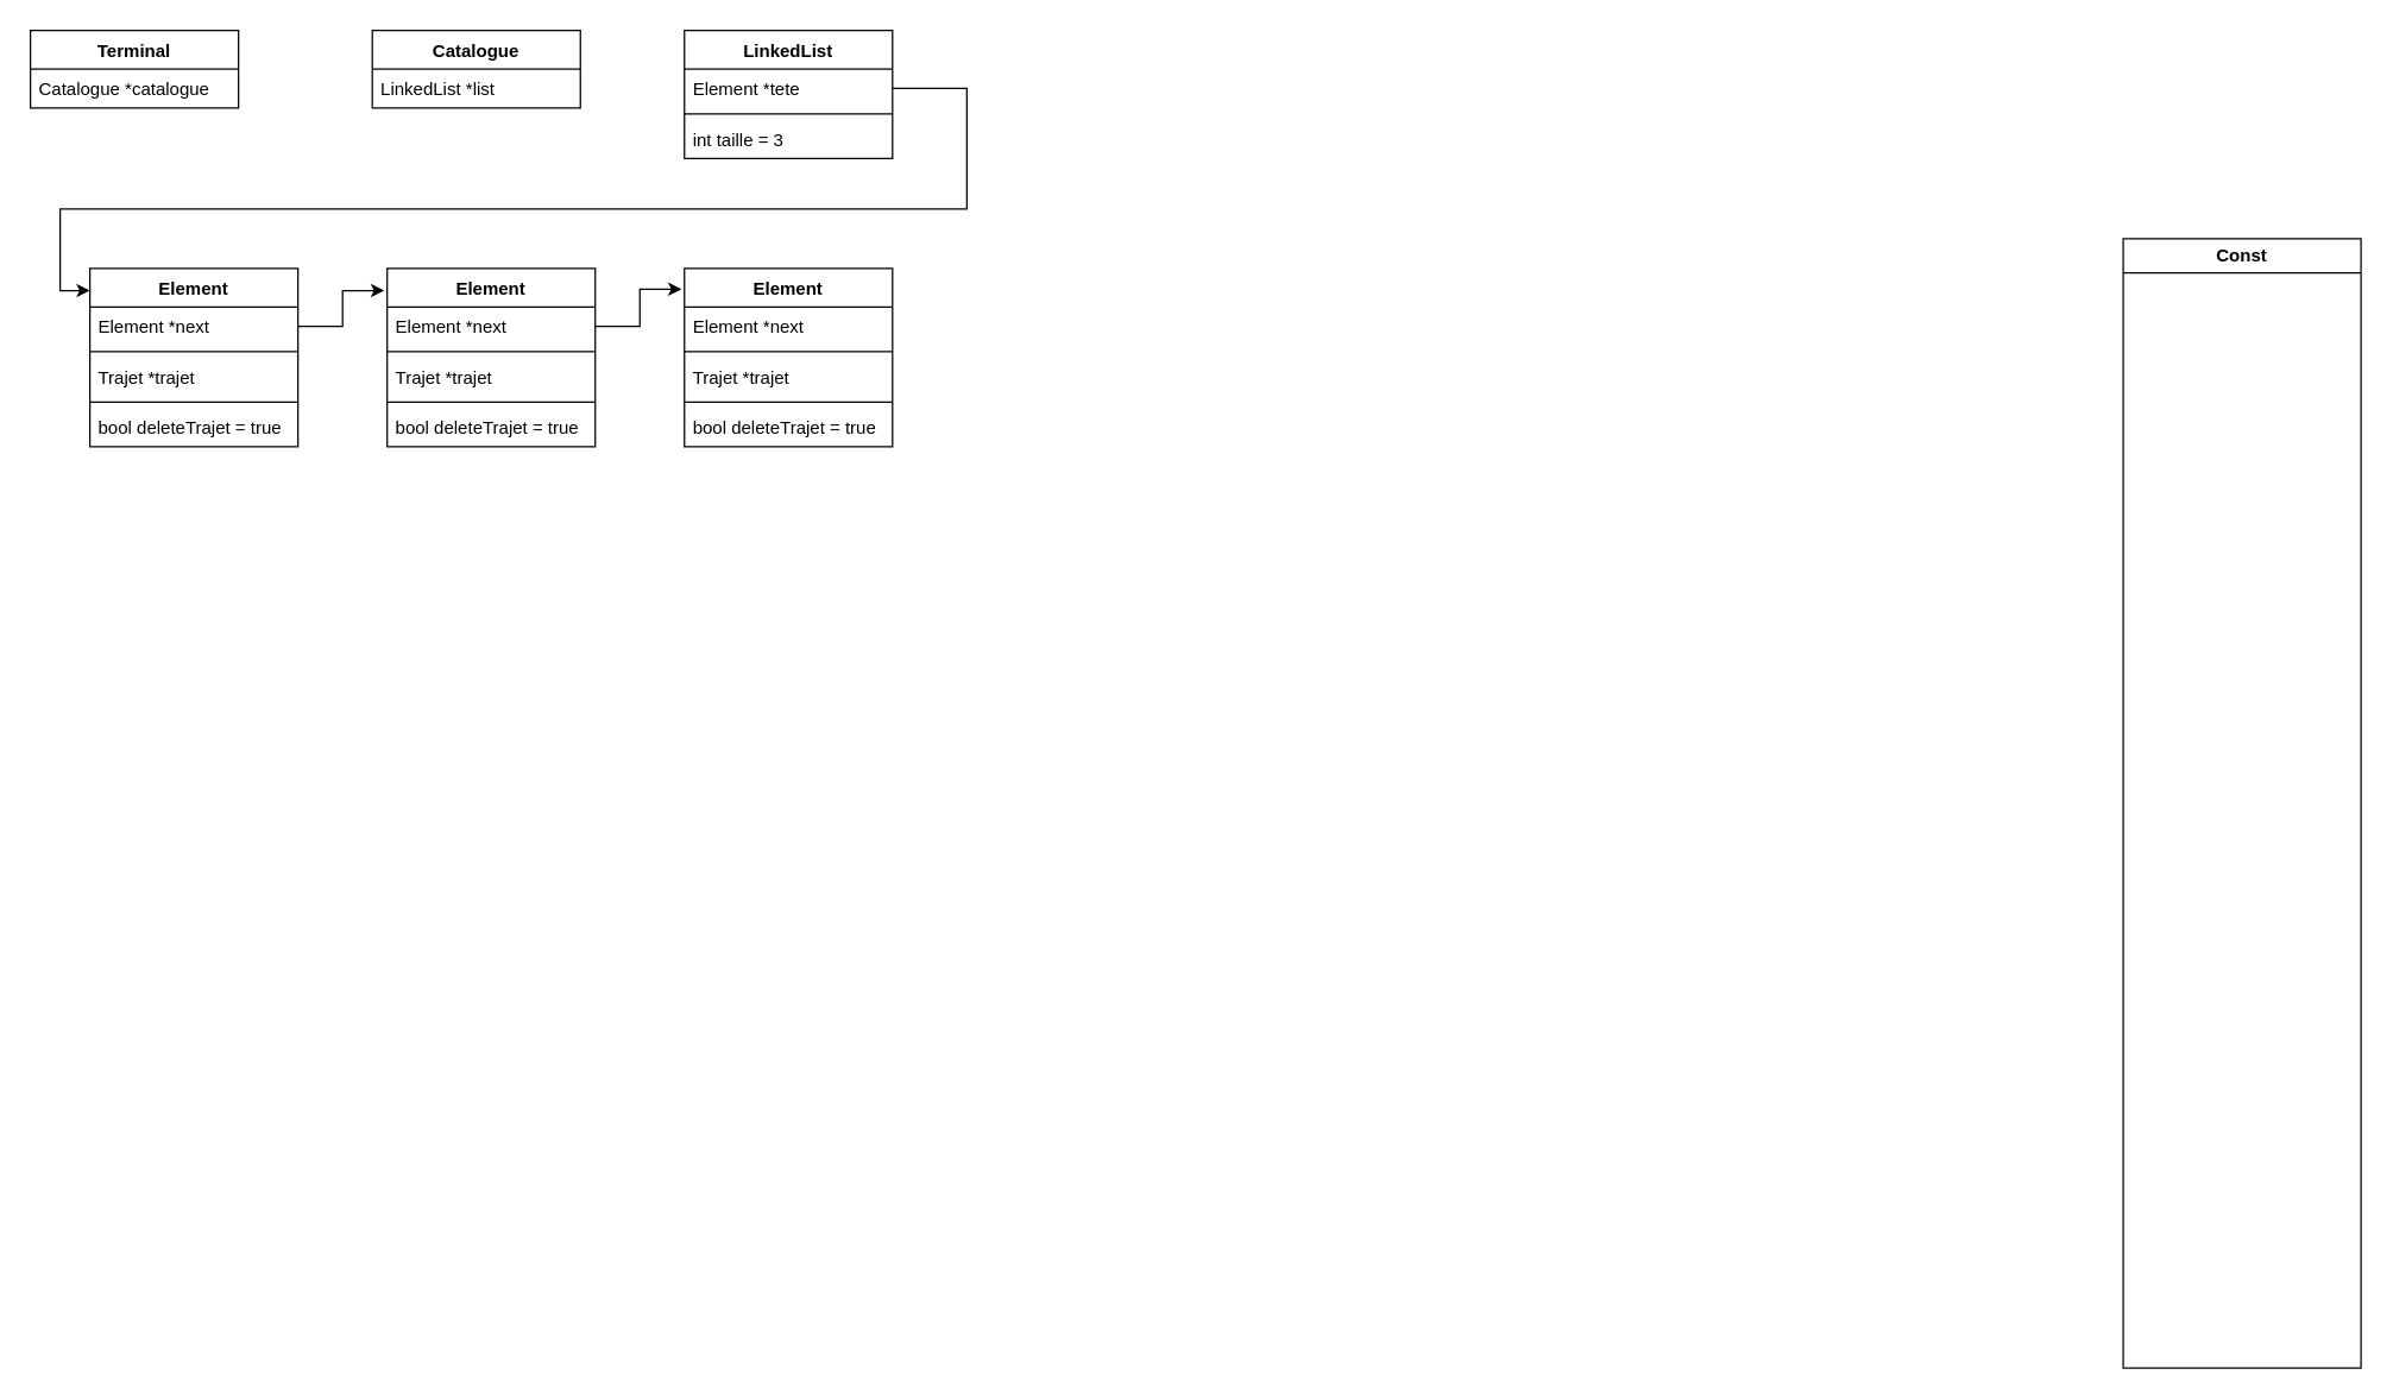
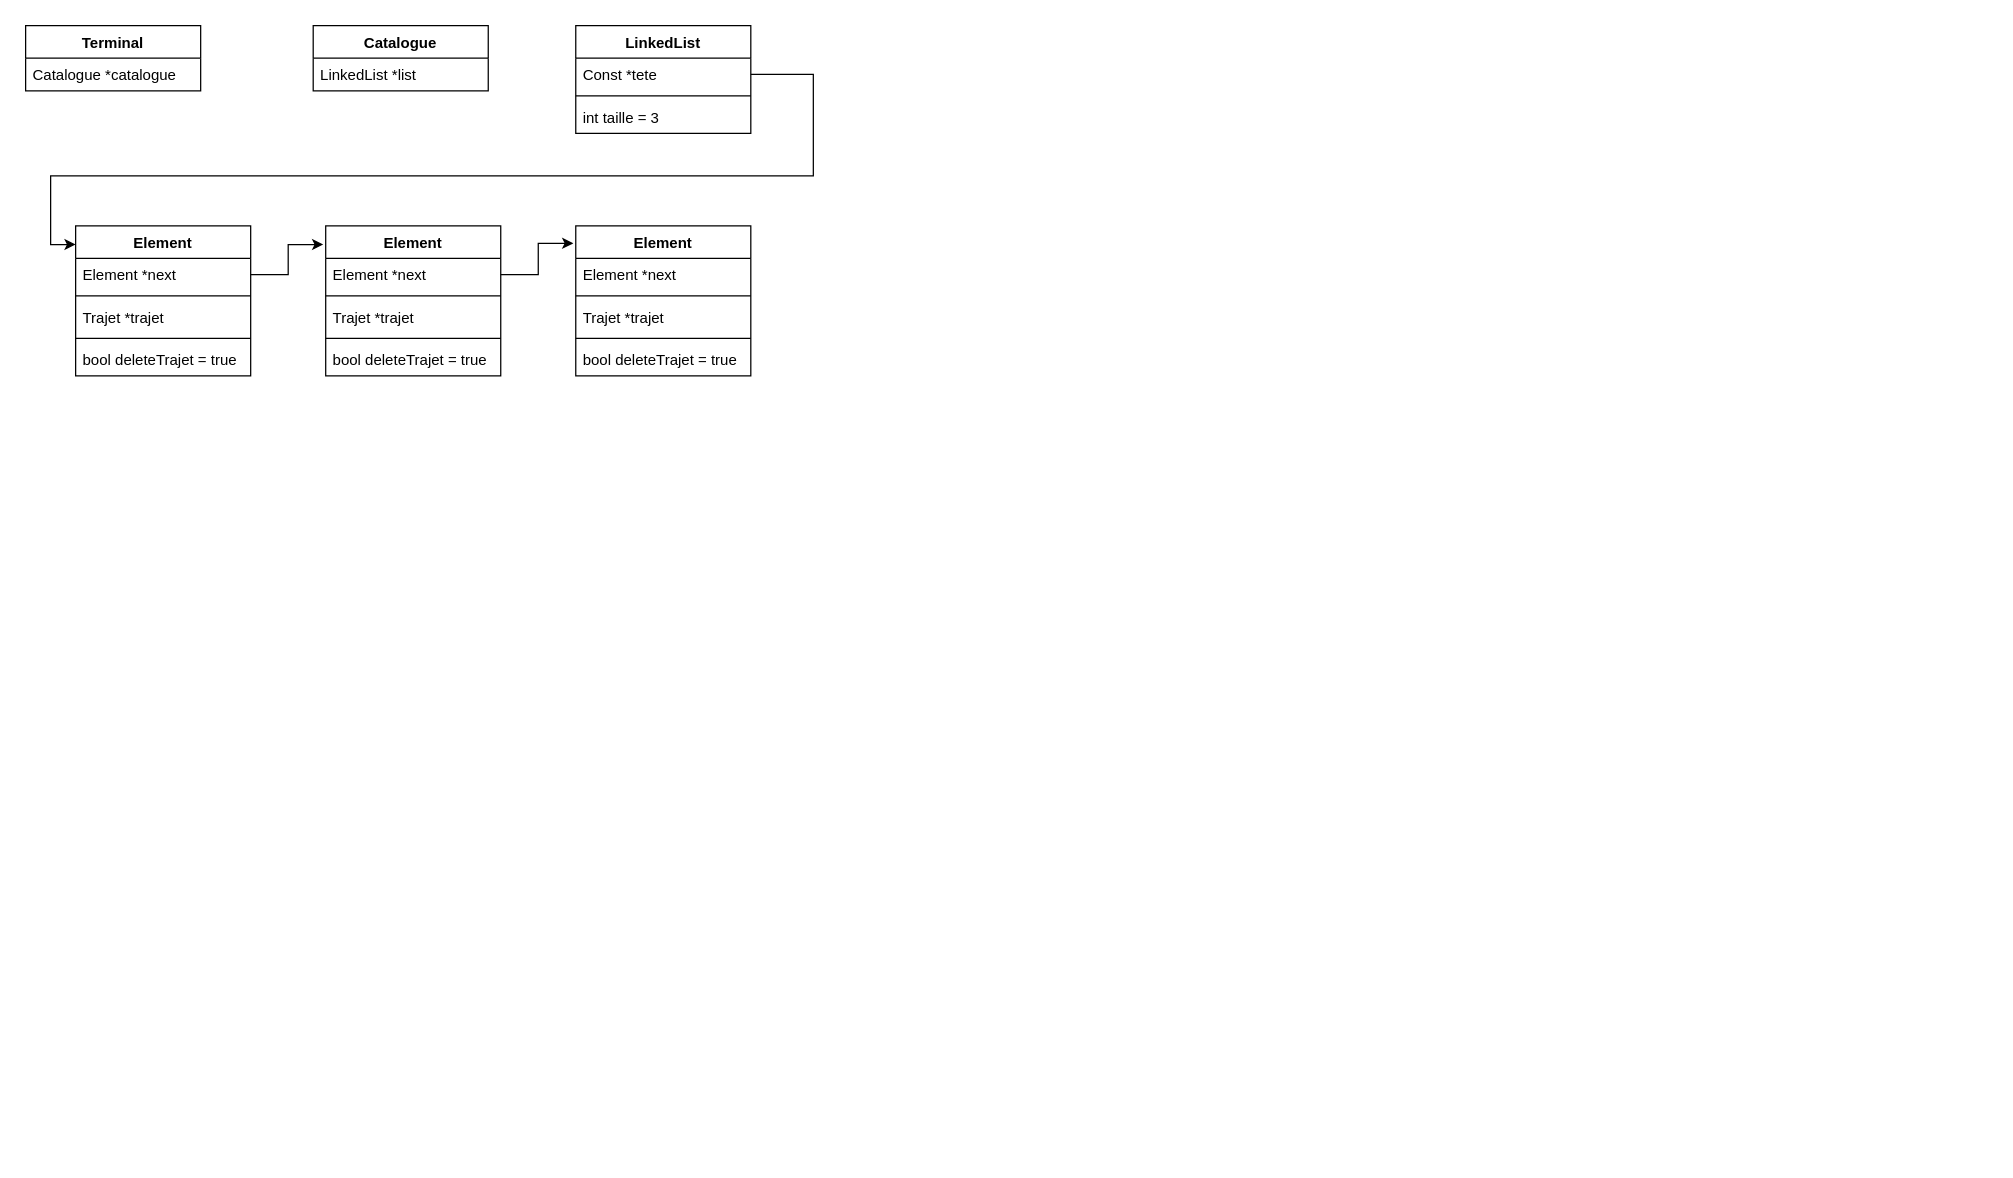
- <mxCell id="8" value="Element *tete" style="text;strokeColor=none;fillColor=none;align=left;verticalAlign=top;spacingLeft=4;spacingRight=4;overflow=hidden;rotatable=0;points=[[0,0.5],[1,0.5]];portConstraint=eastwest;" vertex="1" parent="7"><mxGeometry y="26" width="140" height="26" as="geometry" /></mxCell>
+ <mxCell id="8" value="Const *tete" style="text;strokeColor=none;fillColor=none;align=left;verticalAlign=top;spacingLeft=4;spacingRight=4;overflow=hidden;rotatable=0;points=[[0,0.5],[1,0.5]];portConstraint=eastwest;" vertex="1" parent="7"><mxGeometry y="26" width="140" height="26" as="geometry" /></mxCell>
- <mxCell id="2" value="Const" style="swimlane;whiteSpace=wrap;html=1;" parent="1" vertex="1"><mxGeometry x="1428" y="160" width="160" height="760" as="geometry" /></mxCell>
